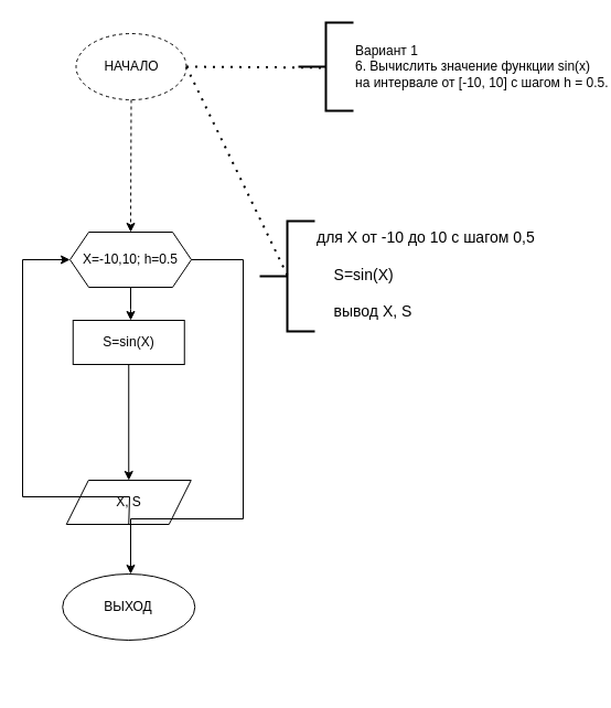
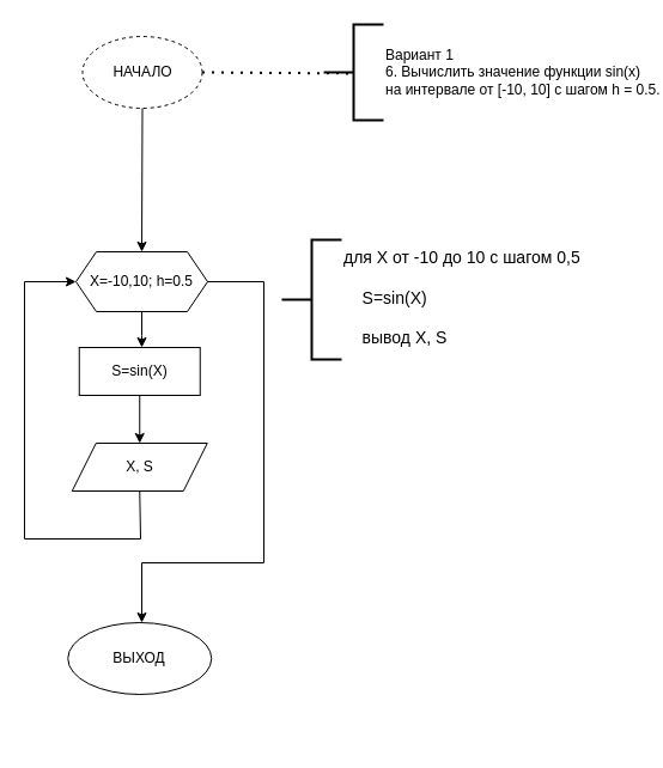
- <mxCell id="9" value="" style="endArrow=classic;html=1;rounded=0;exitX=0.5;exitY=1;exitDx=0;exitDy=0;entryX=0.5;entryY=0;entryDx=0;entryDy=0;dashed=1;" edge="1" parent="1" source="2" target="13"><mxGeometry width="50" height="50" relative="1" as="geometry"><mxPoint x="118.5" y="170" as="sourcePoint" /><mxPoint x="118.125" y="230" as="targetPoint" /></mxGeometry></mxCell>
+ <mxCell id="9" value="" style="endArrow=classic;html=1;rounded=0;exitX=0.5;exitY=1;exitDx=0;exitDy=0;entryX=0.5;entryY=0;entryDx=0;entryDy=0;" edge="1" parent="1" source="2" target="13"><mxGeometry width="50" height="50" relative="1" as="geometry"><mxPoint x="118.5" y="170" as="sourcePoint" /><mxPoint x="118.125" y="230" as="targetPoint" /></mxGeometry></mxCell>
- <mxCell id="8" value="" style="endArrow=none;dashed=1;html=1;dashPattern=1 3;strokeWidth=2;rounded=0;exitX=1;exitY=0.5;exitDx=0;exitDy=0;entryX=0.52;entryY=0.512;entryDx=0;entryDy=0;entryPerimeter=0;" edge="1" parent="1" source="2" target="7"><mxGeometry width="50" height="50" relative="1" as="geometry"><mxPoint x="489.5" y="145" as="sourcePoint" /><mxPoint x="622" y="205" as="targetPoint" /></mxGeometry></mxCell>
- <mxCell id="14" value="X, S" style="shape=parallelogram;perimeter=parallelogramPerimeter;whiteSpace=wrap;html=1;fixedSize=1;" vertex="1" parent="1"><mxGeometry x="59.75" y="435" width="113" height="40" as="geometry" /></mxCell>
+ <mxCell id="14" value="X, S" style="shape=parallelogram;perimeter=parallelogramPerimeter;whiteSpace=wrap;html=1;fixedSize=1;" vertex="1" parent="1"><mxGeometry x="59.75" y="370" width="113" height="40" as="geometry" /></mxCell>
